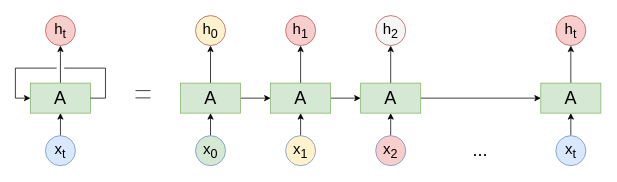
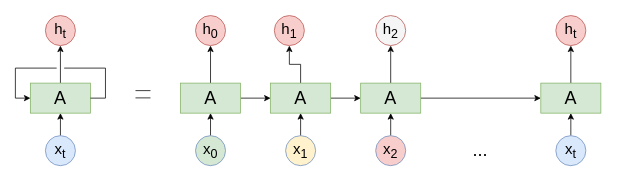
- <mxCell id="15" value="&lt;font style=&quot;font-size: 20px&quot;&gt;h&lt;sub&gt;0&lt;/sub&gt;&lt;/font&gt;" style="ellipse;whiteSpace=wrap;html=1;aspect=fixed;fillColor=#fff2cc;strokeColor=#b85450;" vertex="1" parent="1"><mxGeometry x="259.97" y="20" width="40" height="40" as="geometry" /></mxCell>
+ <mxCell id="15" value="&lt;font style=&quot;font-size: 20px&quot;&gt;h&lt;sub&gt;0&lt;/sub&gt;&lt;/font&gt;" style="ellipse;whiteSpace=wrap;html=1;aspect=fixed;fillColor=#f8cecc;strokeColor=#b85450;" vertex="1" parent="1"><mxGeometry x="259.97" y="20" width="40" height="40" as="geometry" /></mxCell>
- <mxCell id="21" value="&lt;font style=&quot;font-size: 20px&quot;&gt;h&lt;sub&gt;1&lt;/sub&gt;&lt;/font&gt;" style="ellipse;whiteSpace=wrap;html=1;aspect=fixed;fillColor=#f8cecc;strokeColor=#b85450;" vertex="1" parent="1"><mxGeometry x="380" y="20" width="40" height="40" as="geometry" /></mxCell>
+ <mxCell id="21" value="&lt;font style=&quot;font-size: 20px&quot;&gt;h&lt;sub&gt;1&lt;/sub&gt;&lt;/font&gt;" style="ellipse;whiteSpace=wrap;html=1;aspect=fixed;fillColor=#f8cecc;strokeColor=#b85450;" vertex="1" parent="1"><mxGeometry x="365" y="20" width="40" height="40" as="geometry" /></mxCell>
